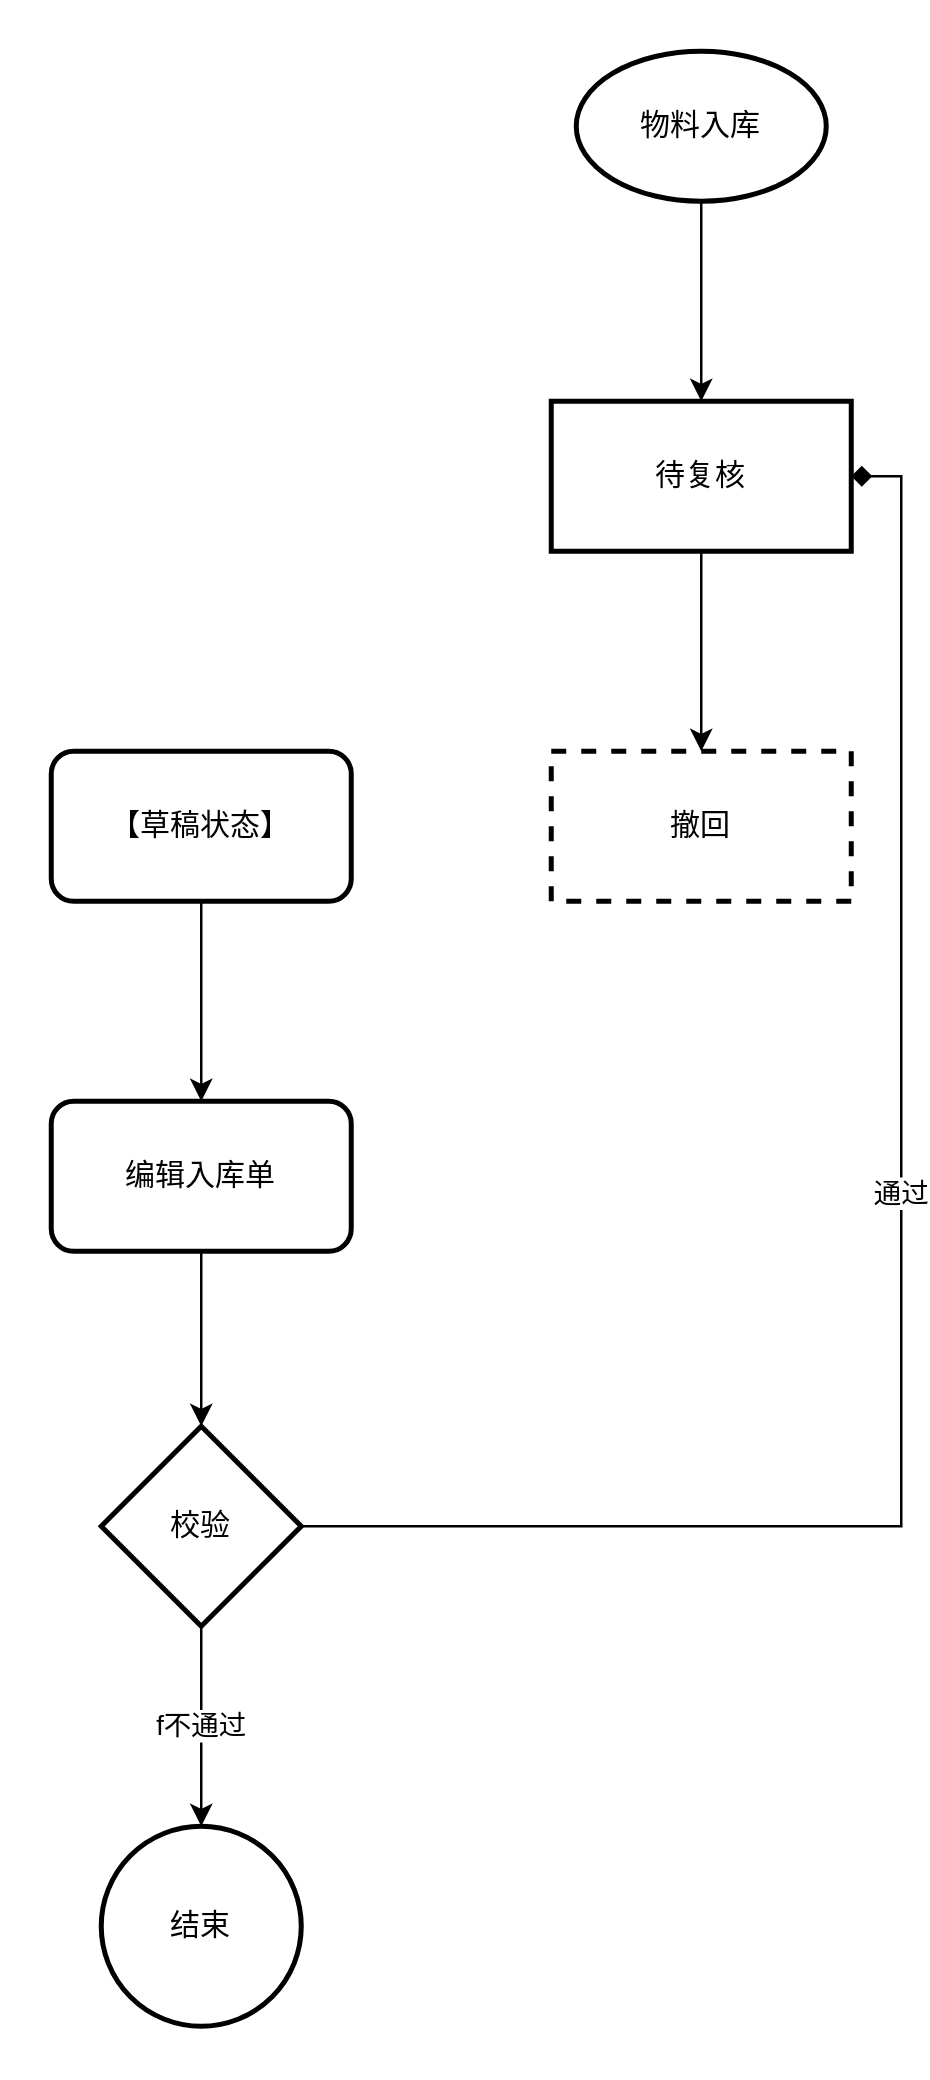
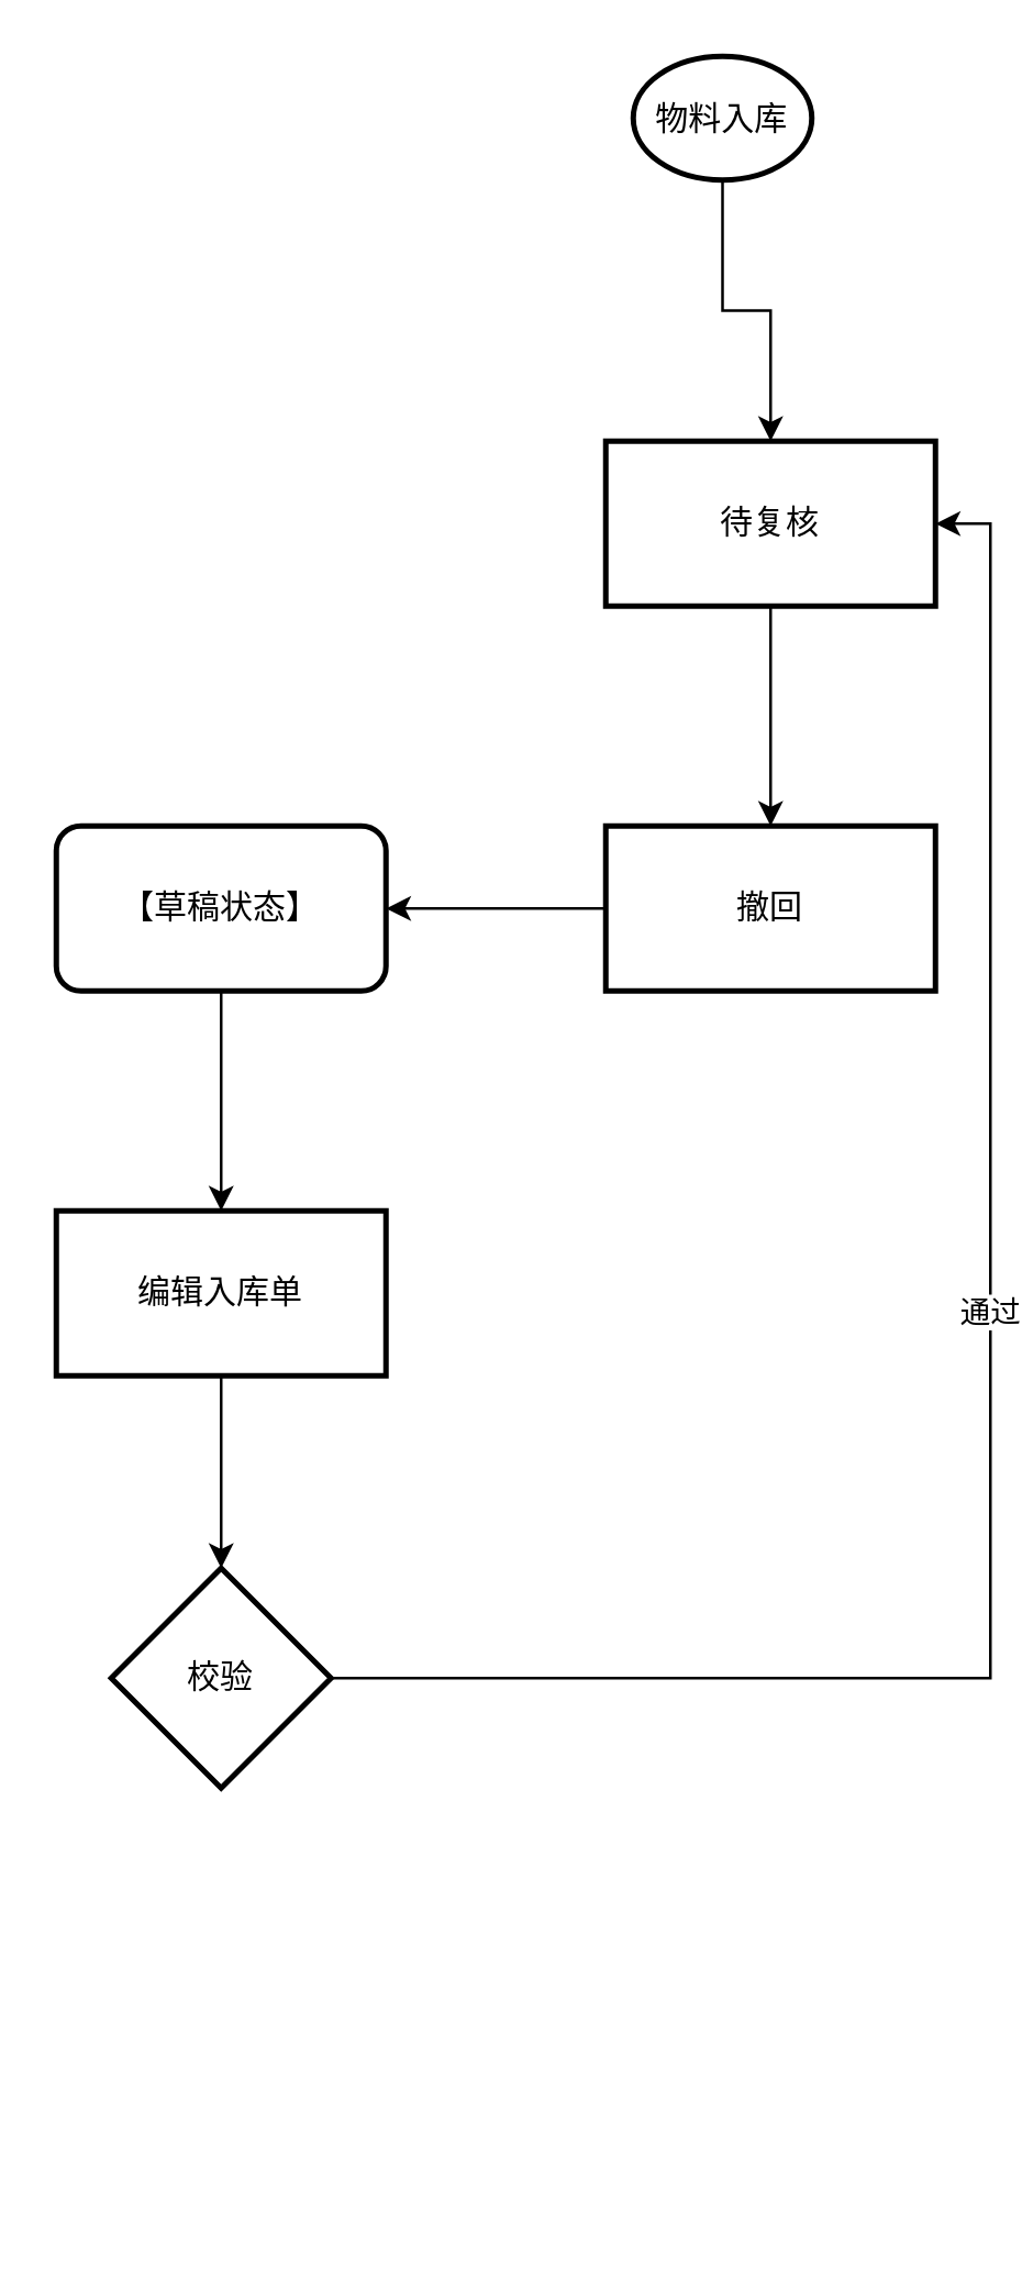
- <mxCell id="3" value="物料入库" style="strokeWidth=2;html=1;shape=mxgraph.flowchart.start_1;whiteSpace=wrap;" vertex="1" parent="1"><mxGeometry x="230" y="20" width="100" height="60" as="geometry" /></mxCell>
+ <mxCell id="3" value="物料入库" style="strokeWidth=2;html=1;shape=mxgraph.flowchart.start_1;whiteSpace=wrap;" vertex="1" parent="1"><mxGeometry x="230" y="20" width="65" height="45" as="geometry" /></mxCell>
- <mxCell id="13" style="edgeStyle=orthogonalEdgeStyle;rounded=0;orthogonalLoop=1;jettySize=auto;html=1;exitX=1;exitY=0.5;exitDx=0;exitDy=0;entryX=1;entryY=0.5;entryDx=0;entryDy=0;endArrow=diamond;" edge="1" parent="1" source="15" target="5"><mxGeometry relative="1" as="geometry"><mxPoint x="410" y="46" as="targetPoint" /></mxGeometry></mxCell>
+ <mxCell id="13" style="edgeStyle=orthogonalEdgeStyle;rounded=0;orthogonalLoop=1;jettySize=auto;html=1;exitX=1;exitY=0.5;exitDx=0;exitDy=0;entryX=1;entryY=0.5;entryDx=0;entryDy=0;" edge="1" parent="1" source="15" target="5"><mxGeometry relative="1" as="geometry"><mxPoint x="410" y="46" as="targetPoint" /></mxGeometry></mxCell>
+ <mxCell id="6" value="" style="edgeStyle=orthogonalEdgeStyle;rounded=0;orthogonalLoop=1;jettySize=auto;html=1;" edge="1" parent="1" source="7" target="9"><mxGeometry relative="1" as="geometry" /></mxCell>
- <mxCell id="7" value="撤回" style="whiteSpace=wrap;html=1;strokeWidth=2;dashed=1;" vertex="1" parent="1"><mxGeometry x="220" y="300" width="120" height="60" as="geometry" /></mxCell>
+ <mxCell id="7" value="撤回" style="whiteSpace=wrap;html=1;strokeWidth=2;" vertex="1" parent="1"><mxGeometry x="220" y="300" width="120" height="60" as="geometry" /></mxCell>
- <mxCell id="11" value="编辑入库单" style="whiteSpace=wrap;html=1;strokeWidth=2;rounded=1;" vertex="1" parent="1"><mxGeometry x="20" y="440" width="120" height="60" as="geometry" /></mxCell>
+ <mxCell id="11" value="编辑入库单" style="whiteSpace=wrap;html=1;strokeWidth=2;" vertex="1" parent="1"><mxGeometry x="20" y="440" width="120" height="60" as="geometry" /></mxCell>
- <mxCell id="12" value="f不通过" style="edgeStyle=orthogonalEdgeStyle;rounded=0;orthogonalLoop=1;jettySize=auto;html=1;" edge="1" parent="1" source="15" target="16"><mxGeometry relative="1" as="geometry" /></mxCell>
- <mxCell id="16" value="结束" style="ellipse;whiteSpace=wrap;html=1;strokeWidth=2;" vertex="1" parent="1"><mxGeometry x="40" y="730" width="80" height="80" as="geometry" /></mxCell>
